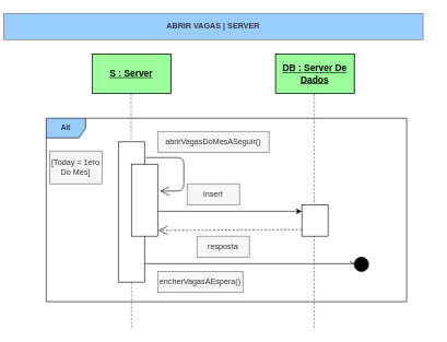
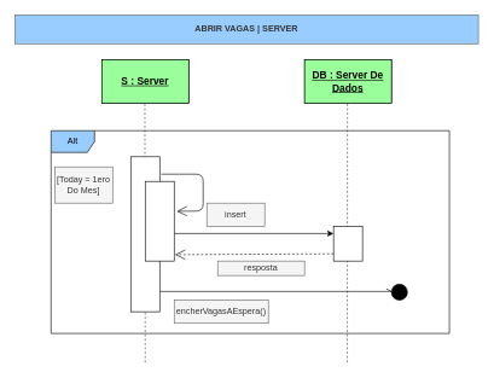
- <mxCell id="3" value="&lt;b&gt;ABRIR VAGAS | SERVER&lt;/b&gt;" style="text;html=1;align=center;verticalAlign=middle;whiteSpace=wrap;rounded=0;strokeColor=#666666;fontColor=#333333;fillColor=#9ACDFF;" parent="1" vertex="1"><mxGeometry x="5" y="20" width="640" height="40" as="geometry" /></mxCell>
+ <mxCell id="3" value="&lt;b&gt;ABRIR VAGAS | SERVER&lt;/b&gt;" style="text;html=1;align=center;verticalAlign=middle;whiteSpace=wrap;rounded=0;strokeColor=#666666;fontColor=#333333;fillColor=#9ACDFF;" parent="1" vertex="1"><mxGeometry x="20" width="640" height="40" as="geometry" y="20" /></mxCell>
- <mxCell id="21" value="abrirVagasDoMesASeguir()" style="text;html=1;strokeColor=#666666;align=center;verticalAlign=middle;whiteSpace=wrap;rounded=0;fillColor=#f5f5f5;fontColor=#333333;" vertex="1" parent="1"><mxGeometry x="240" y="200" width="170" height="32" as="geometry" /></mxCell>
- <mxCell id="12" value="resposta" style="text;html=1;strokeColor=#666666;align=center;verticalAlign=middle;whiteSpace=wrap;rounded=0;fillColor=#f5f5f5;fontColor=#333333;" parent="1" vertex="1"><mxGeometry x="300" y="360" width="80" height="32" as="geometry" /></mxCell>
+ <mxCell id="12" value="resposta" style="text;html=1;strokeColor=#666666;align=center;verticalAlign=middle;whiteSpace=wrap;rounded=0;fillColor=#f5f5f5;fontColor=#333333;" parent="1" vertex="1"><mxGeometry x="300" y="360" width="120" height="20" as="geometry" /></mxCell>
